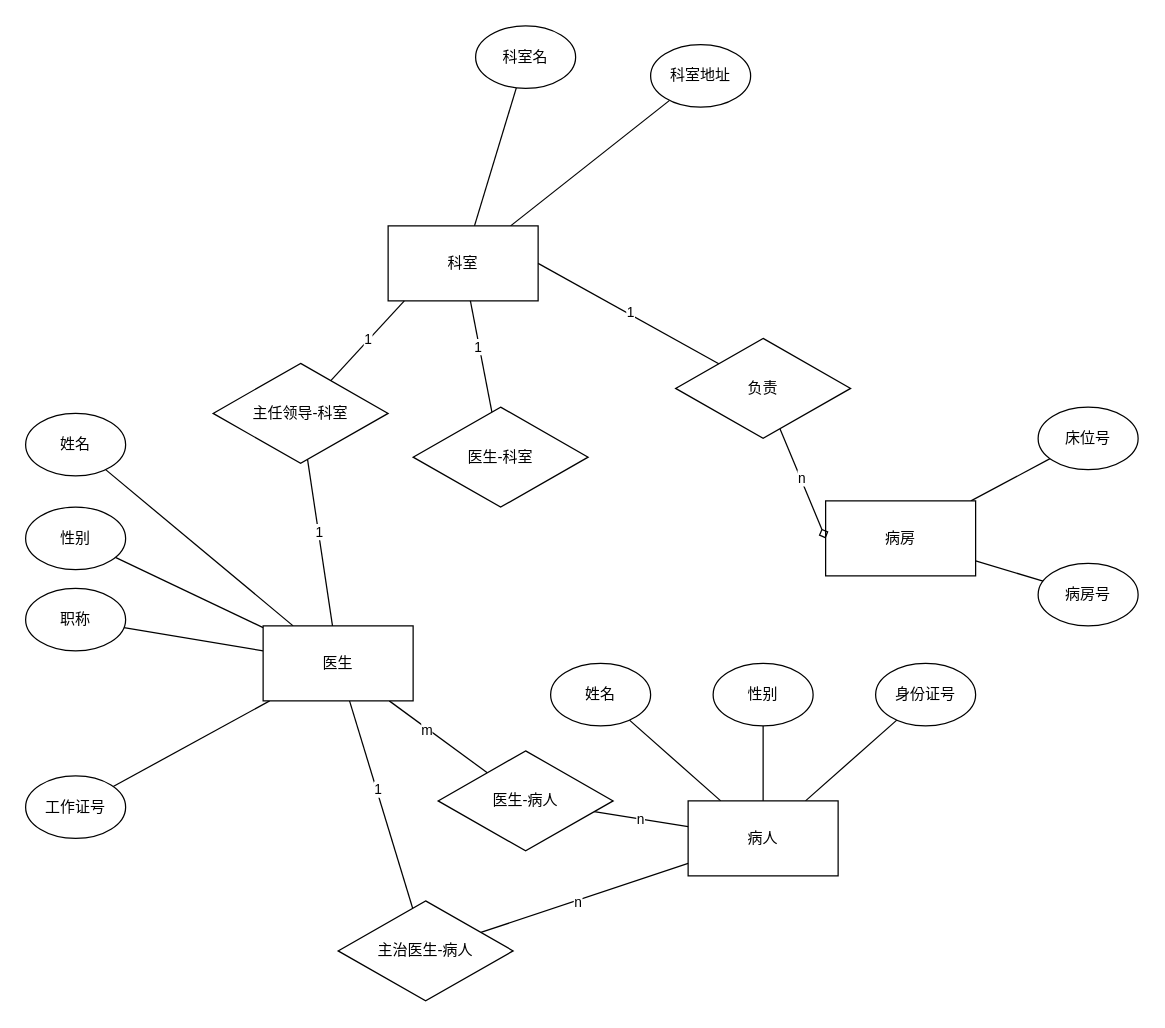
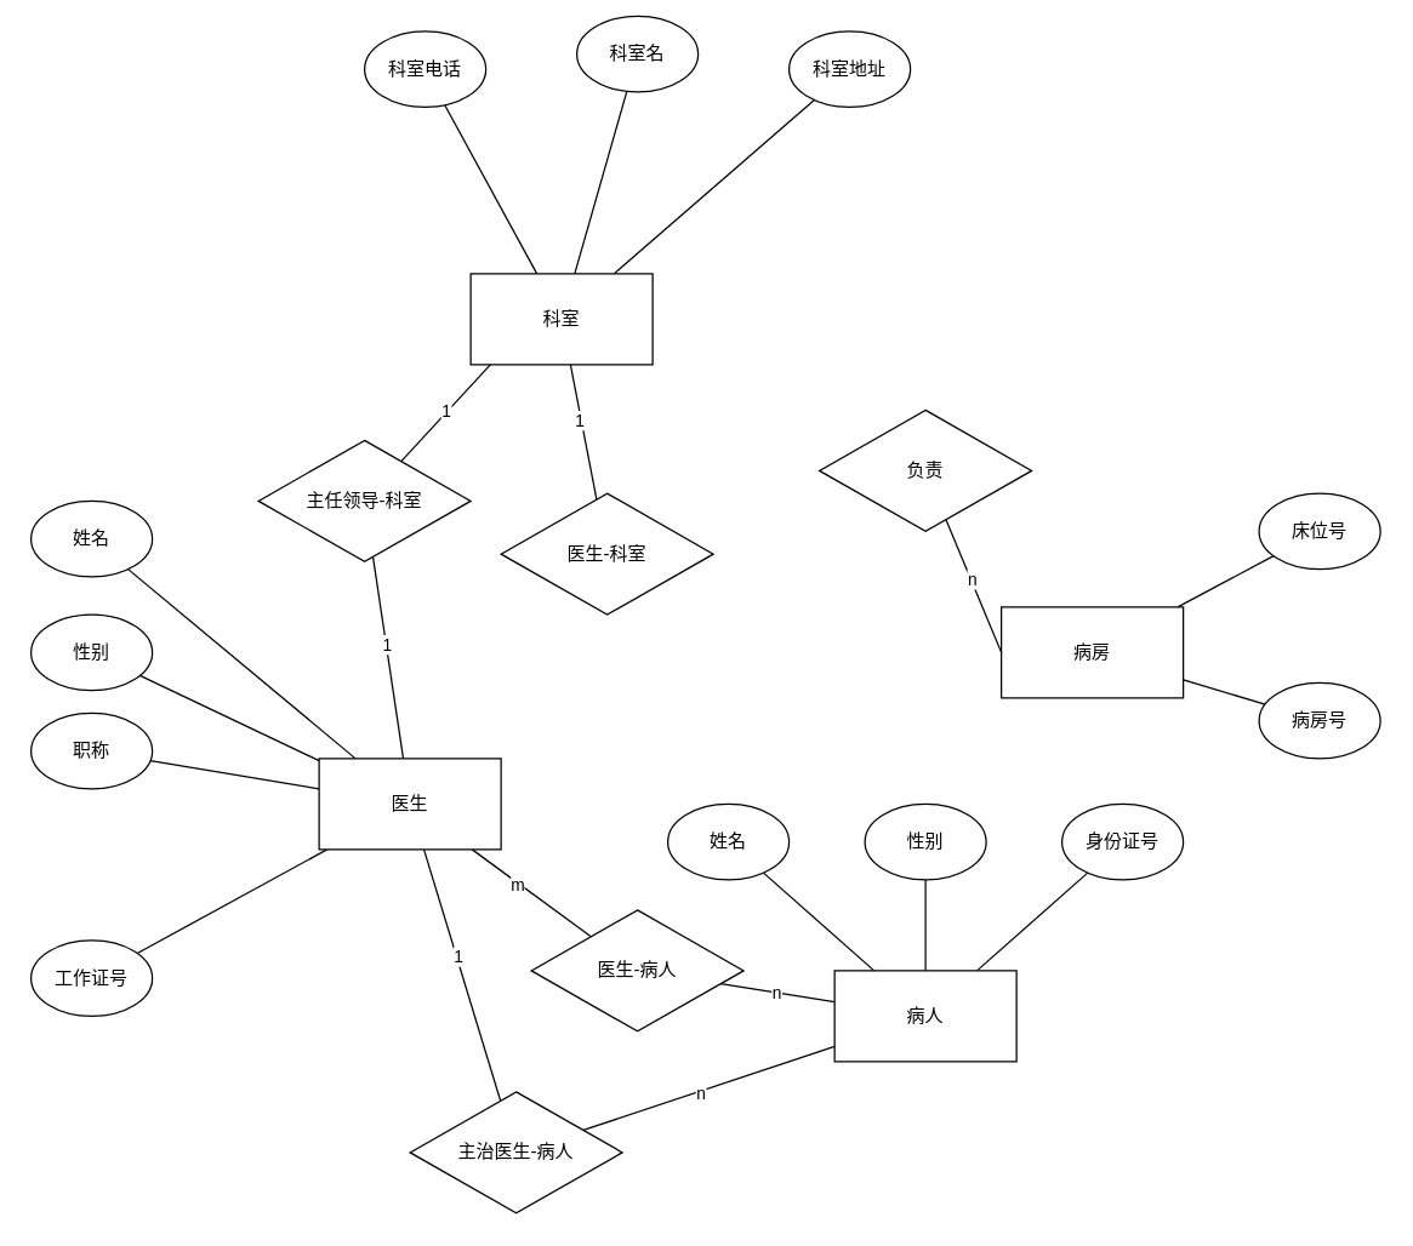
+ <mxCell id="8" value="科室电话&lt;br&gt;" style="ellipse;whiteSpace=wrap;html=1;" parent="1" vertex="1"><mxGeometry x="240" y="20" width="80" height="50" as="geometry" /></mxCell>
- <mxCell id="6" value="科室名" style="ellipse;whiteSpace=wrap;html=1;" parent="1" vertex="1"><mxGeometry x="380" y="20" width="80" height="50" as="geometry" /></mxCell>
+ <mxCell id="6" value="科室名" style="ellipse;whiteSpace=wrap;html=1;" parent="1" vertex="1"><mxGeometry x="380" y="10" width="80" height="50" as="geometry" /></mxCell>
- <mxCell id="7" value="科室地址" style="ellipse;whiteSpace=wrap;html=1;" parent="1" vertex="1"><mxGeometry x="520" y="35" width="80" height="50" as="geometry" /></mxCell>
+ <mxCell id="7" value="科室地址" style="ellipse;whiteSpace=wrap;html=1;" parent="1" vertex="1"><mxGeometry x="520" y="20" width="80" height="50" as="geometry" /></mxCell>
+ <mxCell id="3" style="edgeStyle=none;html=1;endArrow=none;endFill=0;" parent="1" source="5" target="8" edge="1"><mxGeometry relative="1" as="geometry" /></mxCell>
- <mxCell id="45" style="edgeStyle=none;html=1;endArrow=none;endFill=0;entryX=1;entryY=0.5;entryDx=0;entryDy=0;" edge="1" parent="1" source="44" target="5"><mxGeometry relative="1" as="geometry"><mxPoint x="403.029" y="338.983" as="sourcePoint" /><mxPoint x="385.806" y="250" as="targetPoint" /></mxGeometry></mxCell>
- <mxCell id="46" value="1" style="edgeLabel;html=1;align=center;verticalAlign=middle;resizable=0;points=[];" vertex="1" connectable="0" parent="45"><mxGeometry x="-0.005" y="-2" relative="1" as="geometry"><mxPoint as="offset" /></mxGeometry></mxCell>
- <mxCell id="42" style="edgeStyle=none;html=1;entryX=0;entryY=0.5;entryDx=0;entryDy=0;endArrow=diamond;endFill=0;" edge="1" parent="1" source="44" target="11"><mxGeometry relative="1" as="geometry" /></mxCell>
+ <mxCell id="42" style="edgeStyle=none;html=1;entryX=0;entryY=0.5;entryDx=0;entryDy=0;endArrow=none;endFill=0;" edge="1" parent="1" source="44" target="11"><mxGeometry relative="1" as="geometry" /></mxCell>
